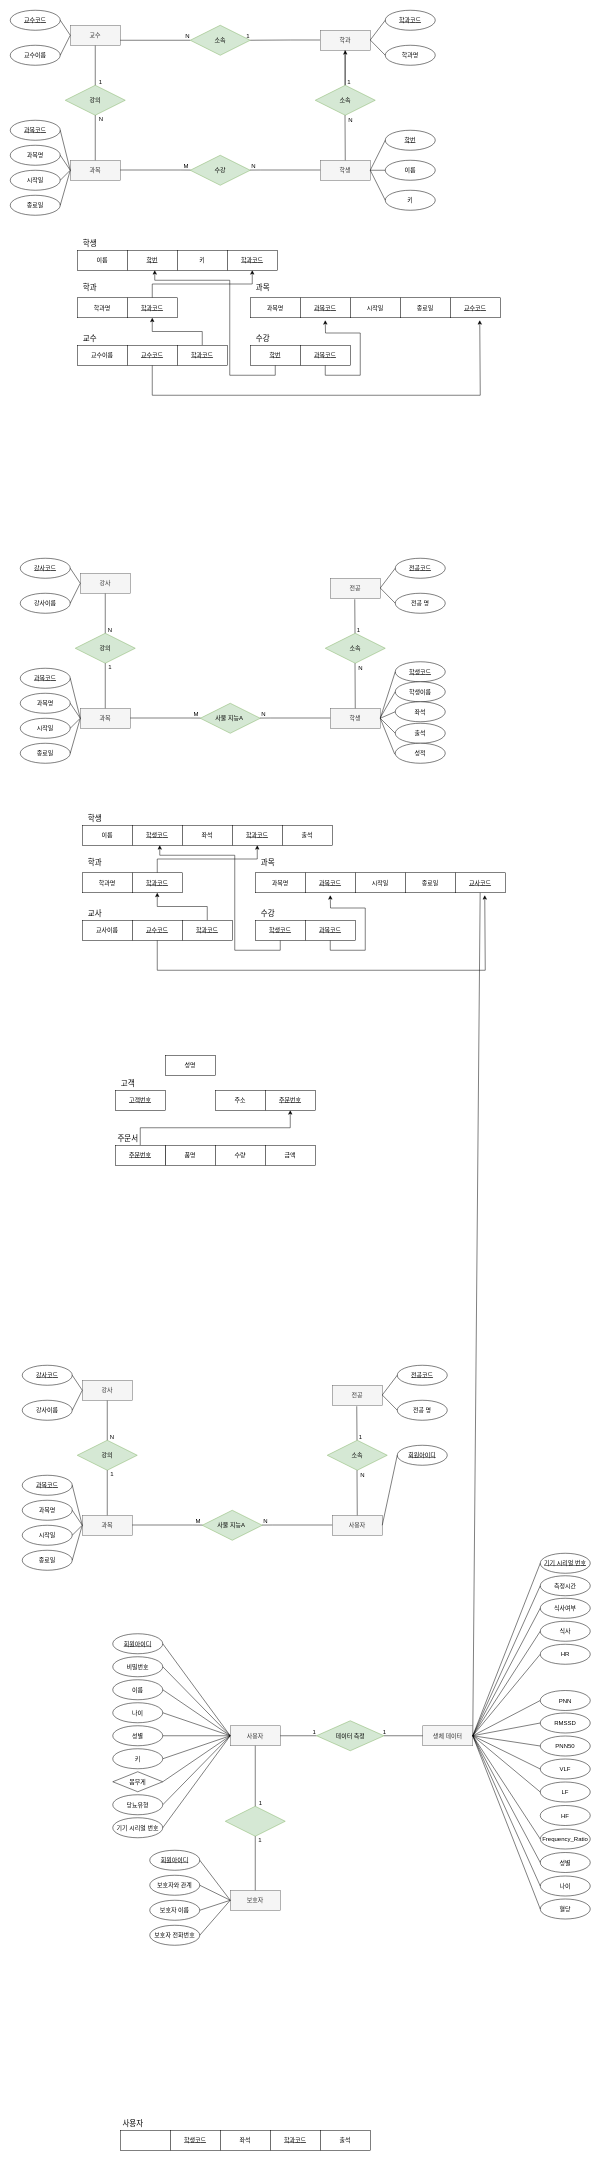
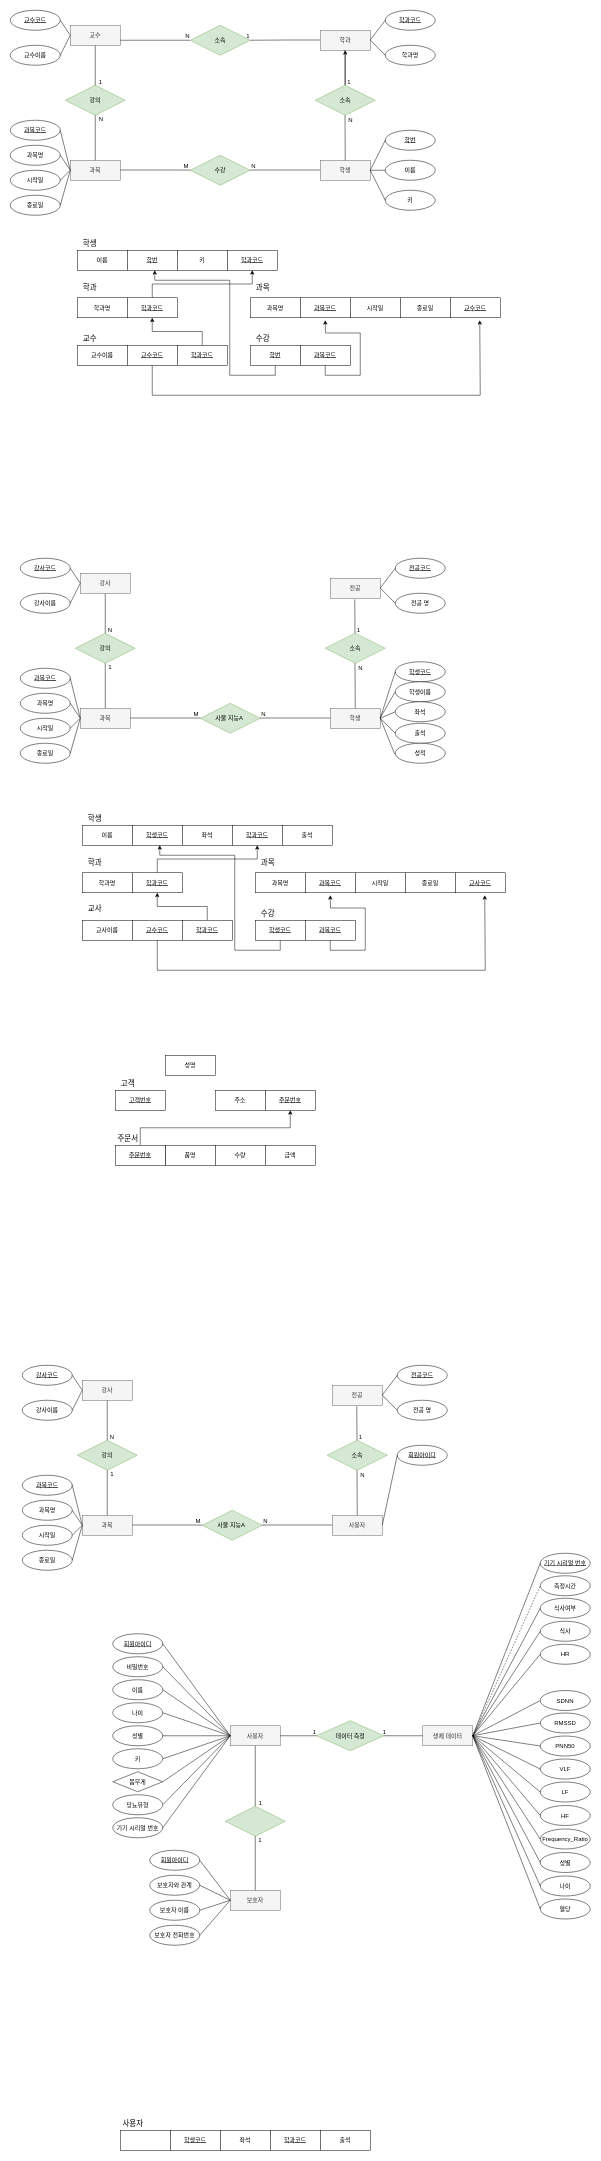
- <mxCell id="140" value="&lt;font style=&quot;font-size: 15px;&quot;&gt;교사&lt;/font&gt;" style="text;html=1;align=center;verticalAlign=middle;resizable=0;points=[];autosize=1;strokeColor=none;fillColor=none;" parent="1" vertex="1"><mxGeometry x="164" y="1810" width="50" height="30" as="geometry" /></mxCell>
+ <mxCell id="140" value="&lt;font style=&quot;font-size: 15px;&quot;&gt;교사&lt;/font&gt;" style="text;html=1;align=center;verticalAlign=middle;resizable=0;points=[];autosize=1;strokeColor=none;fillColor=none;" parent="1" vertex="1"><mxGeometry x="164" y="1800" width="50" height="30" as="geometry" /></mxCell>
- <mxCell id="212" value="" style="endArrow=none;html=1;rounded=0;exitX=1;exitY=0.5;exitDx=0;exitDy=0;" edge="1" parent="1" source="232" target="146"><mxGeometry relative="1" as="geometry"><mxPoint x="1020" y="3755.5" as="sourcePoint" /><mxPoint x="1060" y="3752.5" as="targetPoint" /></mxGeometry></mxCell>
+ <mxCell id="212" value="" style="endArrow=none;html=1;rounded=0;entryX=0;entryY=0.5;entryDx=0;entryDy=0;exitX=1;exitY=0.5;exitDx=0;exitDy=0;" edge="1" parent="1" source="232" target="211"><mxGeometry relative="1" as="geometry"><mxPoint x="1020" y="3755.5" as="sourcePoint" /><mxPoint x="1060" y="3752.5" as="targetPoint" /></mxGeometry></mxCell>
- <mxCell id="238" value="" style="endArrow=none;html=1;rounded=0;entryX=0;entryY=0.5;entryDx=0;entryDy=0;exitX=1;exitY=0.5;exitDx=0;exitDy=0;" edge="1" parent="1" target="234" source="232"><mxGeometry relative="1" as="geometry"><mxPoint x="1020" y="3430" as="sourcePoint" /><mxPoint x="1180" y="3430" as="targetPoint" /></mxGeometry></mxCell>
+ <mxCell id="238" value="" style="endArrow=none;html=1;rounded=0;entryX=0;entryY=0.5;entryDx=0;entryDy=0;exitX=1;exitY=0.5;exitDx=0;exitDy=0;dashed=1;" edge="1" parent="1" target="234" source="232"><mxGeometry relative="1" as="geometry"><mxPoint x="1020" y="3430" as="sourcePoint" /><mxPoint x="1180" y="3430" as="targetPoint" /></mxGeometry></mxCell>
- <mxCell id="243" value="PNN" style="ellipse;whiteSpace=wrap;html=1;align=center;" vertex="1" parent="1"><mxGeometry x="1080" y="3380.5" width="100" height="40" as="geometry" /></mxCell>
+ <mxCell id="243" value="SDNN" style="ellipse;whiteSpace=wrap;html=1;align=center;" vertex="1" parent="1"><mxGeometry x="1080" y="3380.5" width="100" height="40" as="geometry" /></mxCell>
